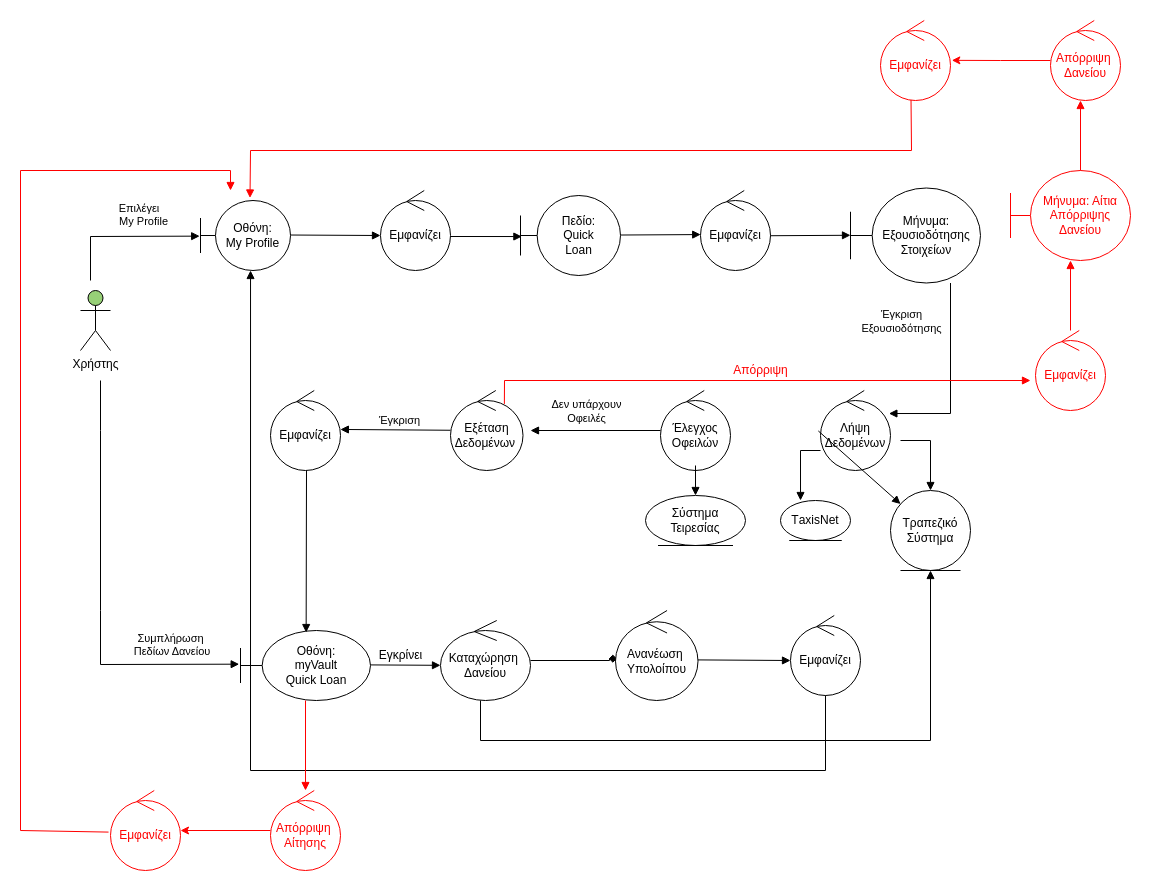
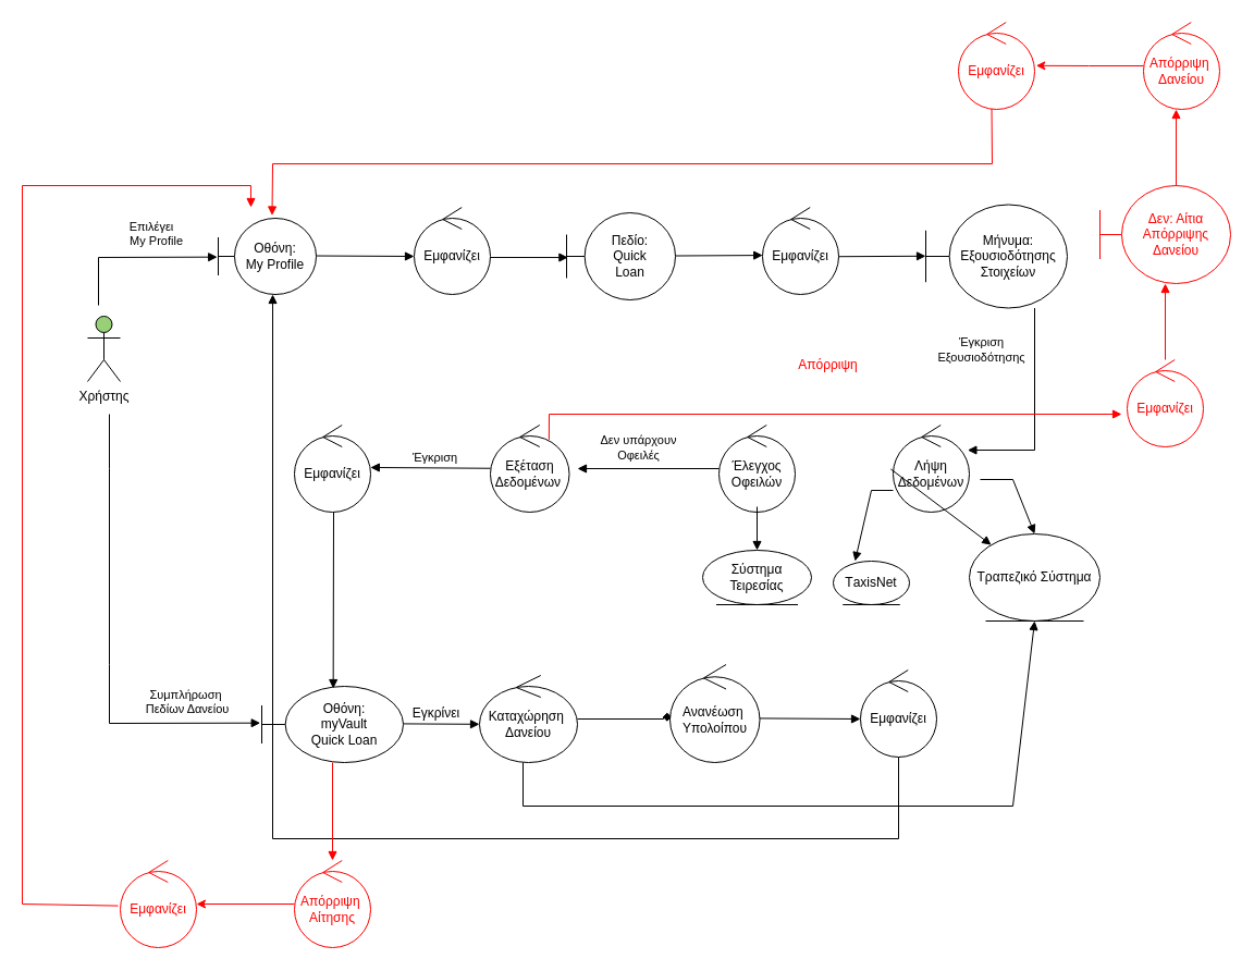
- <mxCell id="45" value="Μήνυμα: Αίτια Απόρριψης Δανείου" style="shape=umlBoundary;whiteSpace=wrap;html=1;fontColor=#FF0000;strokeColor=#FF0000;" parent="1" vertex="1"><mxGeometry x="1010" y="170" width="120" height="90" as="geometry" /></mxCell>
+ <mxCell id="45" value="Δεν: Αίτια Απόρριψης Δανείου" style="shape=umlBoundary;whiteSpace=wrap;html=1;fontColor=#FF0000;strokeColor=#FF0000;" parent="1" vertex="1"><mxGeometry x="1010" y="170" width="120" height="90" as="geometry" /></mxCell>
- <mxCell id="56" value="Απόρριψη" style="text;html=1;align=center;verticalAlign=middle;resizable=0;points=[];autosize=1;strokeColor=none;fillColor=none;fontColor=#FF0000;" vertex="1" parent="1"><mxGeometry x="725" y="360" width="70" height="20" as="geometry" /></mxCell>
+ <mxCell id="56" value="Απόρριψη" style="text;html=1;align=center;verticalAlign=middle;resizable=0;points=[];autosize=1;strokeColor=none;fillColor=none;fontColor=#FF0000;" vertex="1" parent="1"><mxGeometry x="725" y="325" width="70" height="20" as="geometry" /></mxCell>
- <mxCell id="21" value="Σύστημα&lt;br&gt;Τειρεσίας" style="ellipse;shape=umlEntity;whiteSpace=wrap;html=1;" parent="1" vertex="1"><mxGeometry x="645" y="495" width="100" height="50" as="geometry" /></mxCell>
+ <mxCell id="21" value="Σύστημα&lt;br&gt;Τειρεσίας" style="ellipse;shape=umlEntity;whiteSpace=wrap;html=1;" parent="1" vertex="1"><mxGeometry x="645" y="505" width="100" height="50" as="geometry" /></mxCell>
- <mxCell id="15" value="ΤaxisNet" style="ellipse;shape=umlEntity;whiteSpace=wrap;html=1;" parent="1" vertex="1"><mxGeometry x="780" y="500" width="70" height="40" as="geometry" /></mxCell>
+ <mxCell id="15" value="ΤaxisNet" style="ellipse;shape=umlEntity;whiteSpace=wrap;html=1;" parent="1" vertex="1"><mxGeometry x="765" y="515" width="70" height="40" as="geometry" /></mxCell>
- <mxCell id="16" value="Τραπεζικό Σύστημα" style="ellipse;shape=umlEntity;whiteSpace=wrap;html=1;" parent="1" vertex="1"><mxGeometry x="890" y="490" width="80" height="80" as="geometry" /></mxCell>
+ <mxCell id="16" value="Τραπεζικό Σύστημα" style="ellipse;shape=umlEntity;whiteSpace=wrap;html=1;" parent="1" vertex="1"><mxGeometry x="890" y="490" width="120" height="80" as="geometry" /></mxCell>
